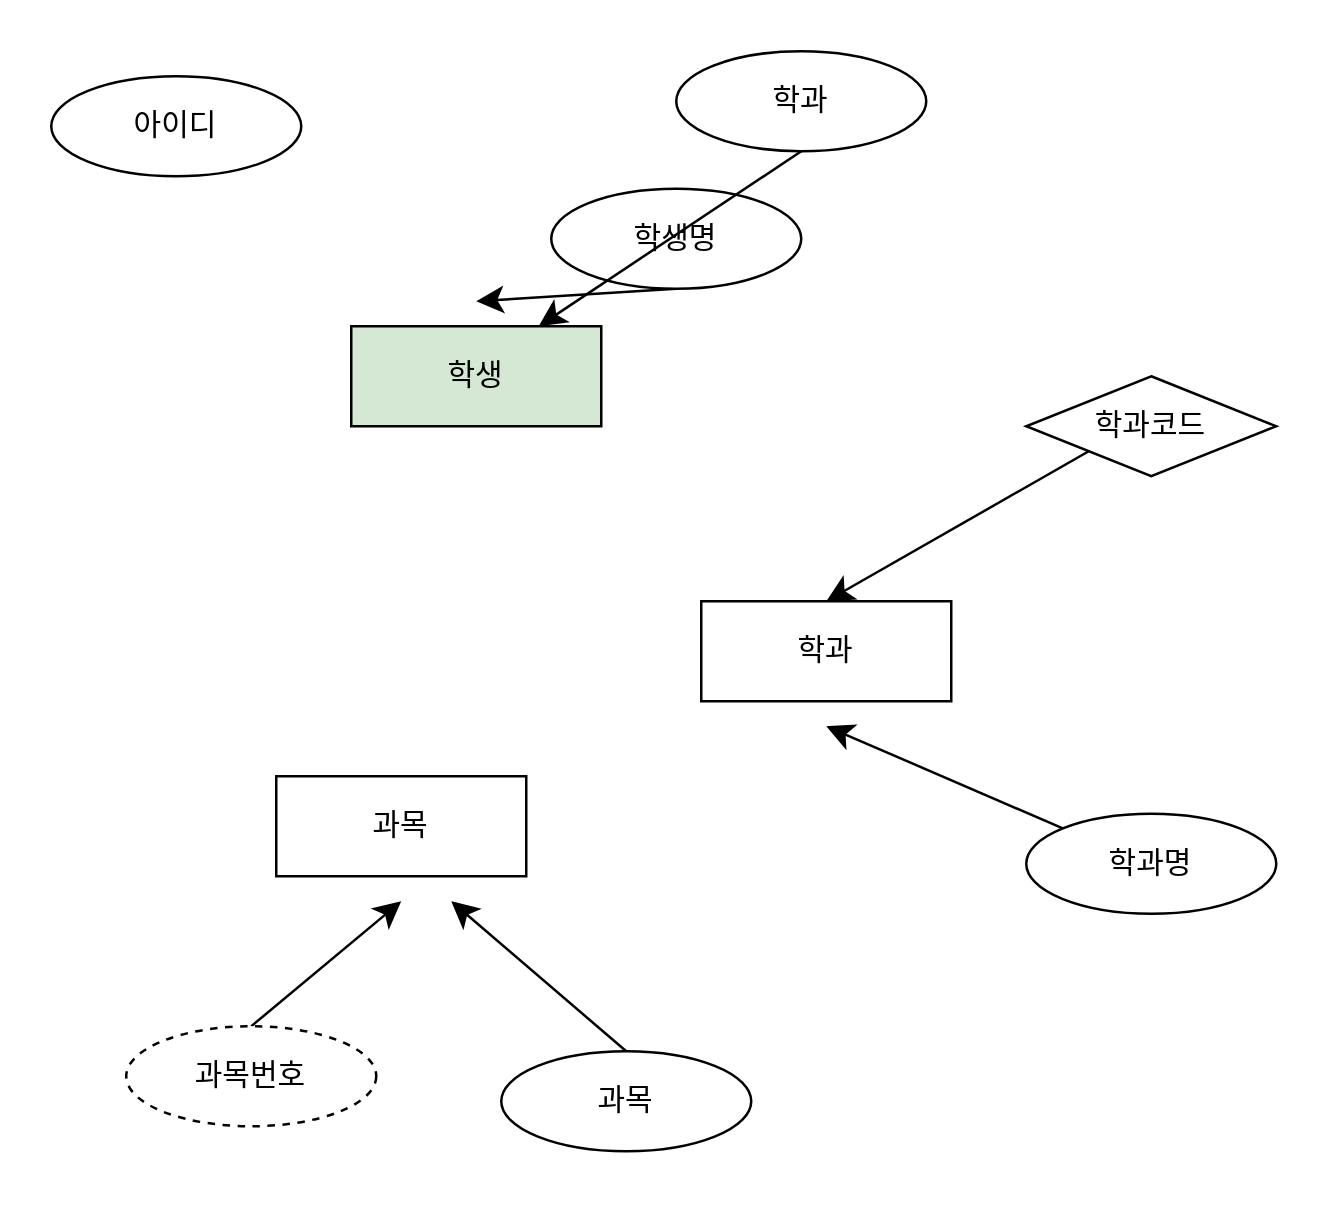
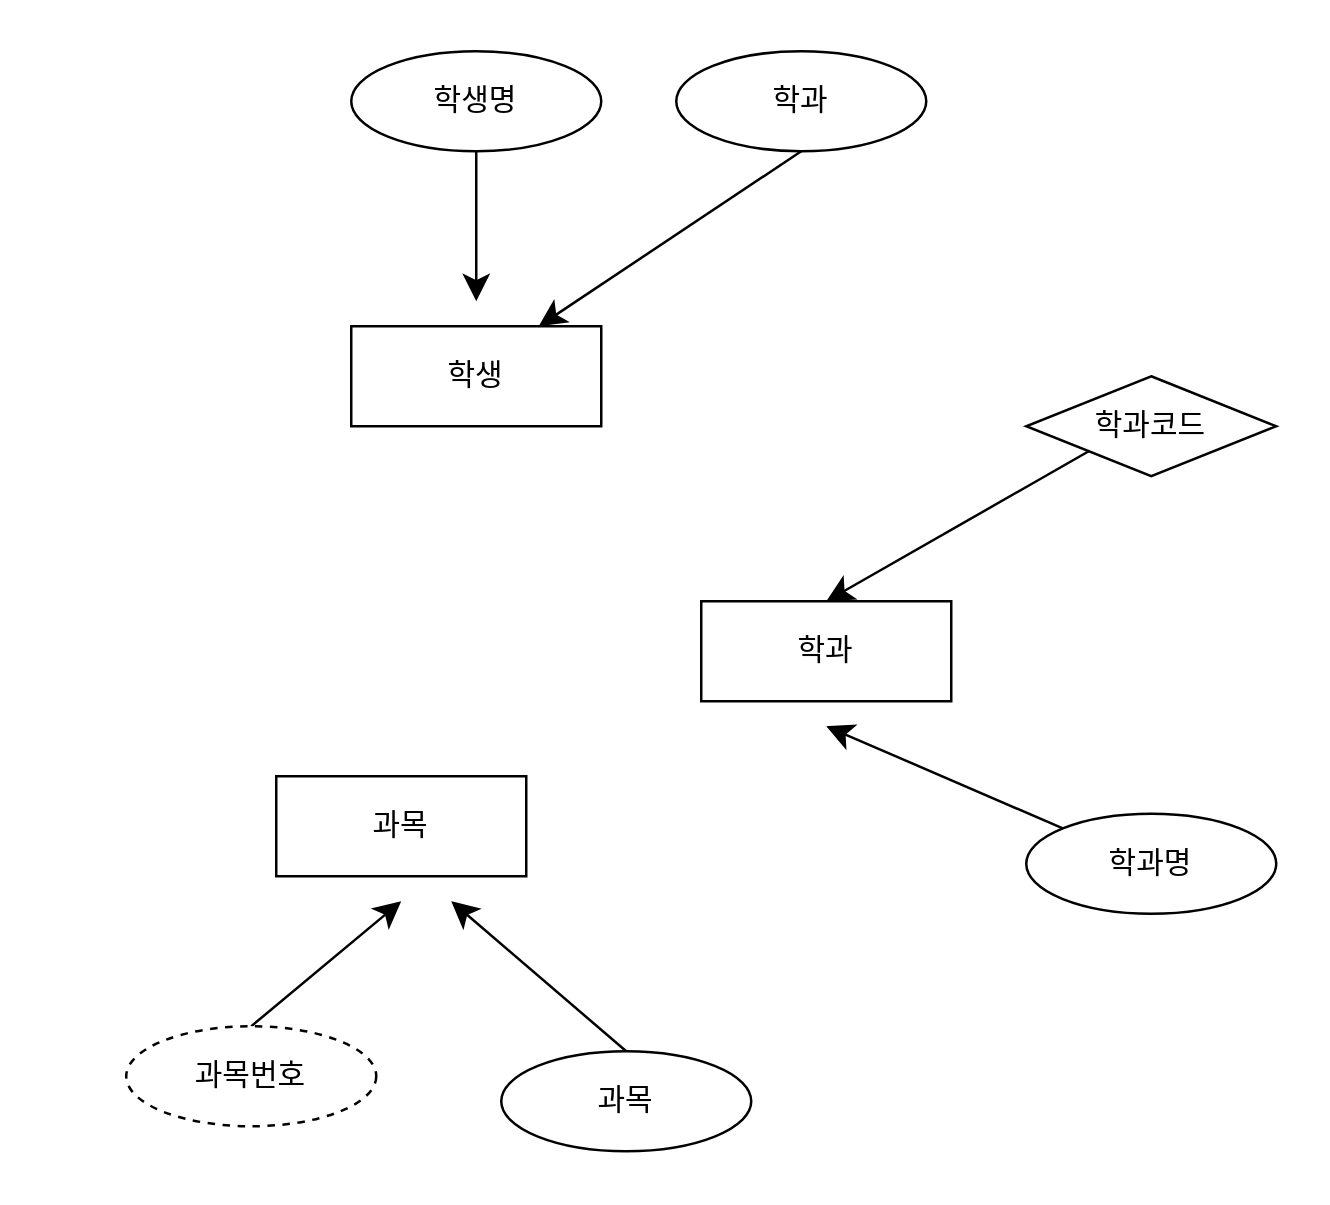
- <mxCell id="7" value="아이디" style="ellipse;whiteSpace=wrap;html=1;align=center;" vertex="1" parent="1"><mxGeometry x="20" y="30" width="100" height="40" as="geometry" /></mxCell>
- <mxCell id="6" value="학생명" style="ellipse;whiteSpace=wrap;html=1;align=center;" vertex="1" parent="1"><mxGeometry x="220" y="75" width="100" height="40" as="geometry" /></mxCell>
+ <mxCell id="6" value="학생명" style="ellipse;whiteSpace=wrap;html=1;align=center;" vertex="1" parent="1"><mxGeometry x="140" y="20" width="100" height="40" as="geometry" /></mxCell>
- <mxCell id="4" value="학생" style="whiteSpace=wrap;html=1;align=center;fillColor=#d5e8d4;" vertex="1" parent="1"><mxGeometry x="140" y="130" width="100" height="40" as="geometry" /></mxCell>
+ <mxCell id="4" value="학생" style="whiteSpace=wrap;html=1;align=center;" vertex="1" parent="1"><mxGeometry x="140" y="130" width="100" height="40" as="geometry" /></mxCell>
